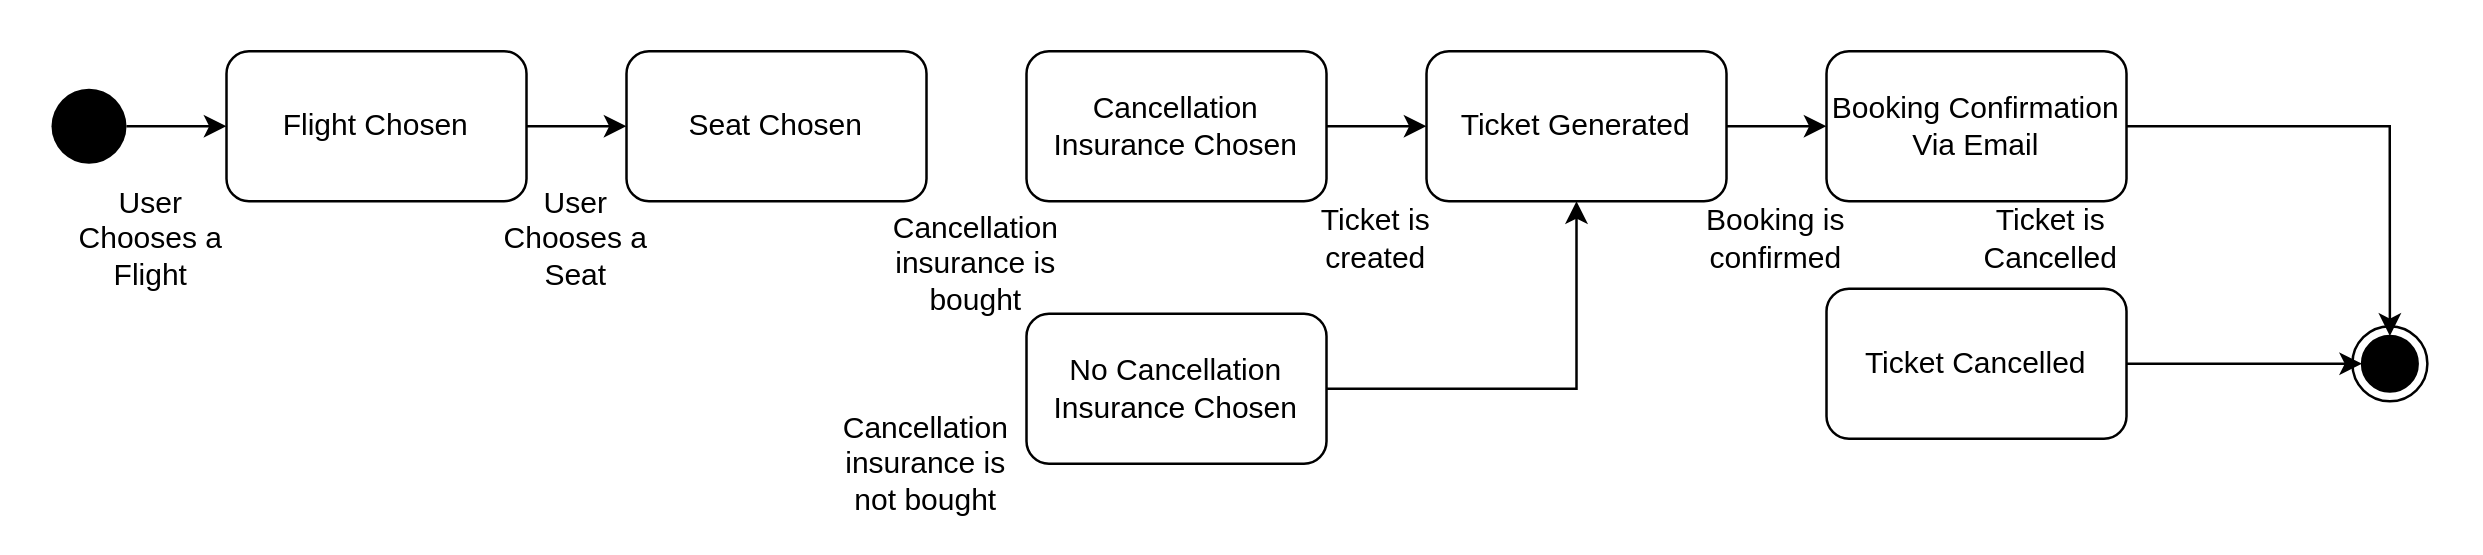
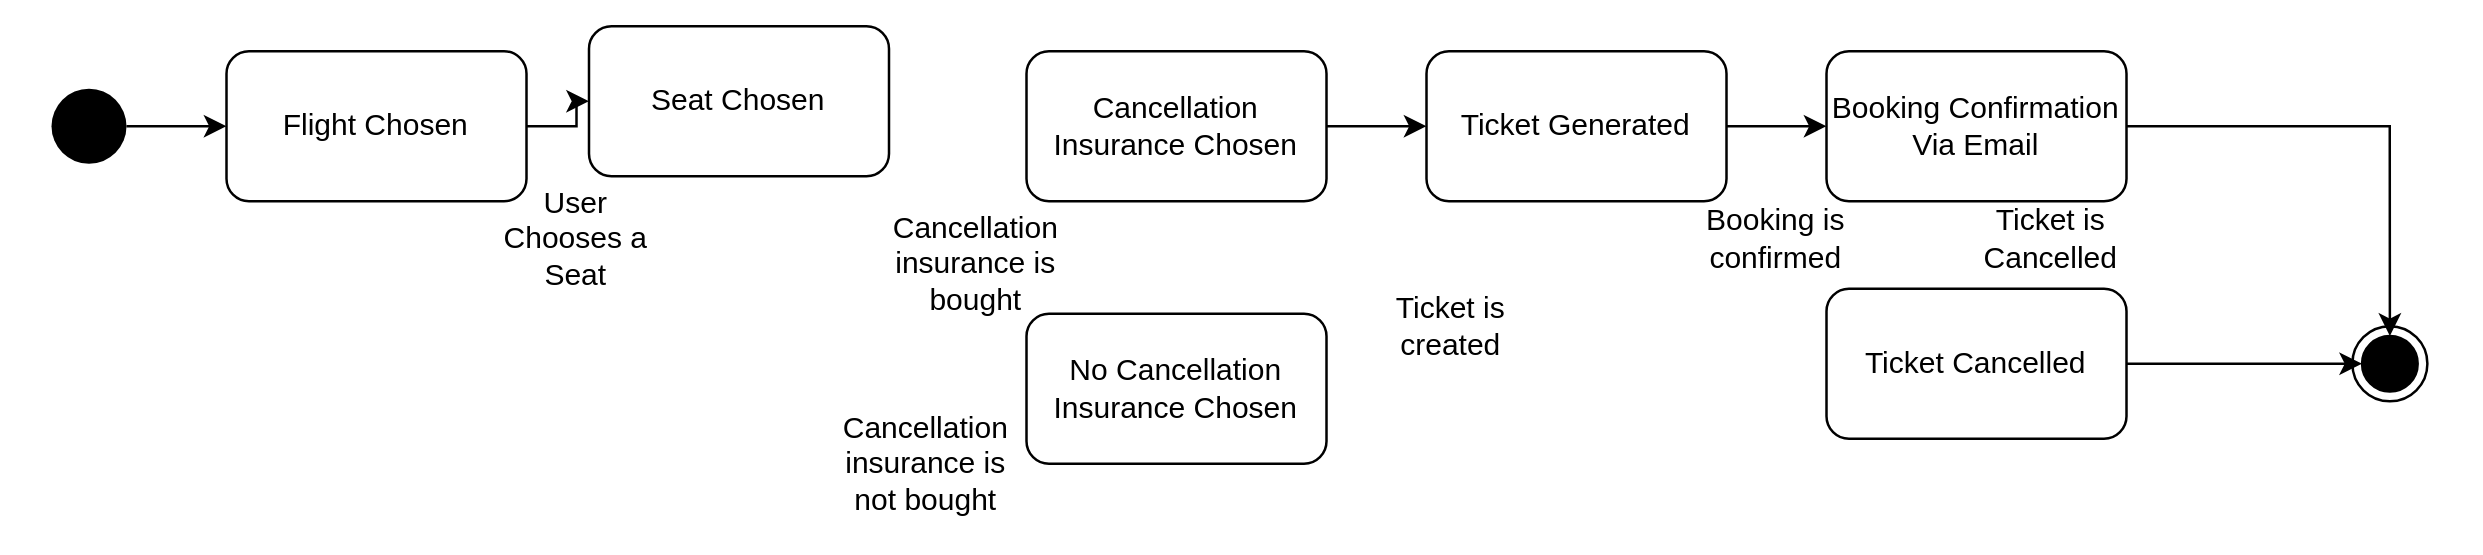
- <mxCell id="10" value="Seat Chosen" style="whiteSpace=wrap;html=1;rounded=1;" parent="1" vertex="1"><mxGeometry x="250" y="20" width="120" height="60" as="geometry" /></mxCell>
+ <mxCell id="10" value="Seat Chosen" style="whiteSpace=wrap;html=1;rounded=1;" parent="1" vertex="1"><mxGeometry x="235" y="10" width="120" height="60" as="geometry" /></mxCell>
- <mxCell id="21" value="User Chooses a Flight" style="text;html=1;strokeColor=none;fillColor=none;align=center;verticalAlign=middle;whiteSpace=wrap;rounded=0;" vertex="1" parent="1"><mxGeometry x="30" y="80" width="60" height="30" as="geometry" /></mxCell>
- <mxCell id="24" value="Ticket is created" style="text;html=1;strokeColor=none;fillColor=none;align=center;verticalAlign=middle;whiteSpace=wrap;rounded=0;" vertex="1" parent="1"><mxGeometry x="520" y="80" width="60" height="30" as="geometry" /></mxCell>
+ <mxCell id="24" value="Ticket is created" style="text;html=1;strokeColor=none;fillColor=none;align=center;verticalAlign=middle;whiteSpace=wrap;rounded=0;" vertex="1" parent="1"><mxGeometry x="550" y="115" width="60" height="30" as="geometry" /></mxCell>
- <mxCell id="16" style="edgeStyle=orthogonalEdgeStyle;rounded=0;orthogonalLoop=1;jettySize=auto;html=1;exitX=1;exitY=0.5;exitDx=0;exitDy=0;entryX=0.5;entryY=1;entryDx=0;entryDy=0;" edge="1" parent="1" source="17" target="12"><mxGeometry relative="1" as="geometry" /></mxCell>
